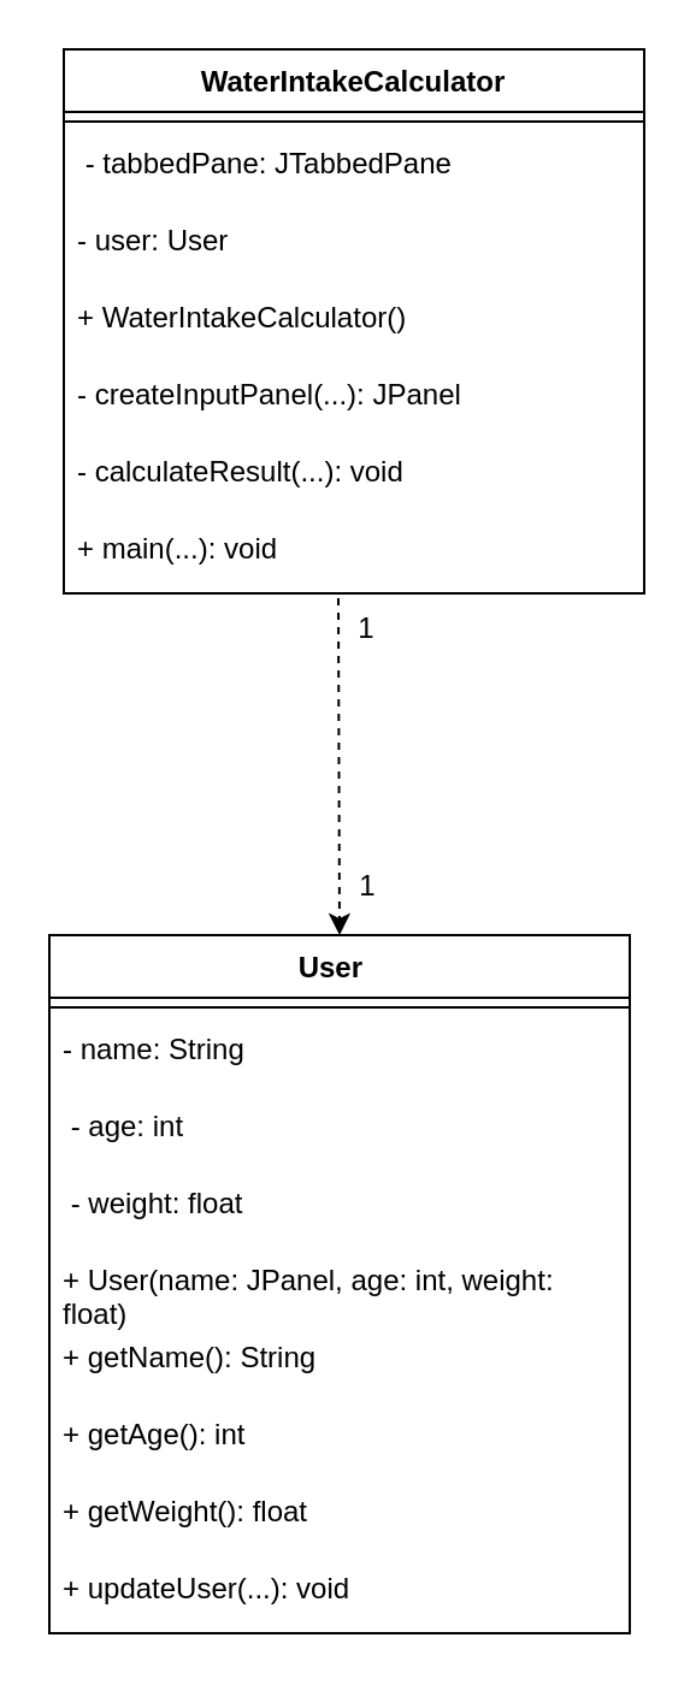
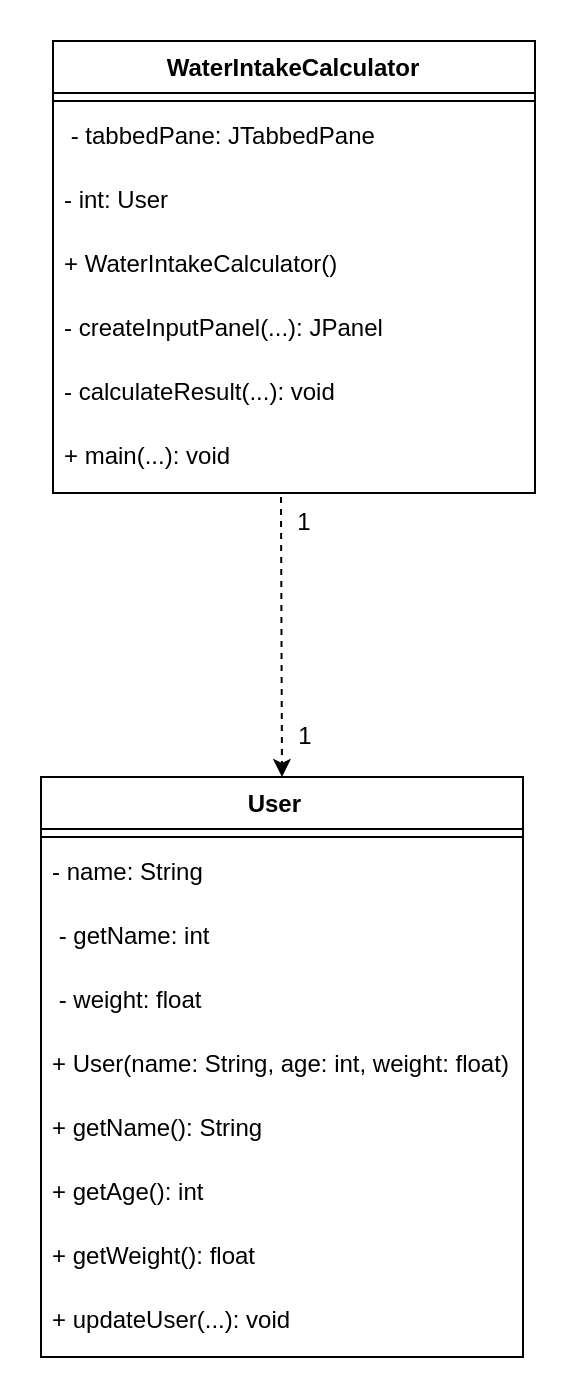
- <mxCell id="5" value="- user: User" style="text;strokeColor=none;fillColor=none;align=left;verticalAlign=top;spacingLeft=4;spacingRight=4;overflow=hidden;rotatable=0;points=[[0,0.5],[1,0.5]];portConstraint=eastwest;whiteSpace=wrap;html=1;" parent="2" vertex="1"><mxGeometry y="66" width="241" height="32" as="geometry" /></mxCell>
+ <mxCell id="5" value="- int: User" style="text;strokeColor=none;fillColor=none;align=left;verticalAlign=top;spacingLeft=4;spacingRight=4;overflow=hidden;rotatable=0;points=[[0,0.5],[1,0.5]];portConstraint=eastwest;whiteSpace=wrap;html=1;" parent="2" vertex="1"><mxGeometry y="66" width="241" height="32" as="geometry" /></mxCell>
- <mxCell id="13" value="&amp;nbsp;- age: int&amp;nbsp; &amp;nbsp; &amp;nbsp;&amp;nbsp;" style="text;strokeColor=none;fillColor=none;align=left;verticalAlign=top;spacingLeft=4;spacingRight=4;overflow=hidden;rotatable=0;points=[[0,0.5],[1,0.5]];portConstraint=eastwest;whiteSpace=wrap;html=1;" parent="10" vertex="1"><mxGeometry y="66" width="241" height="32" as="geometry" /></mxCell>
+ <mxCell id="13" value="&amp;nbsp;- getName: int&amp;nbsp; &amp;nbsp; &amp;nbsp;&amp;nbsp;" style="text;strokeColor=none;fillColor=none;align=left;verticalAlign=top;spacingLeft=4;spacingRight=4;overflow=hidden;rotatable=0;points=[[0,0.5],[1,0.5]];portConstraint=eastwest;whiteSpace=wrap;html=1;" parent="10" vertex="1"><mxGeometry y="66" width="241" height="32" as="geometry" /></mxCell>
- <mxCell id="15" value="+ User(name: JPanel, age: int, weight: float)" style="text;strokeColor=none;fillColor=none;align=left;verticalAlign=top;spacingLeft=4;spacingRight=4;overflow=hidden;rotatable=0;points=[[0,0.5],[1,0.5]];portConstraint=eastwest;whiteSpace=wrap;html=1;" parent="10" vertex="1"><mxGeometry y="130" width="241" height="32" as="geometry" /></mxCell>
+ <mxCell id="15" value="+ User(name: String, age: int, weight: float)" style="text;strokeColor=none;fillColor=none;align=left;verticalAlign=top;spacingLeft=4;spacingRight=4;overflow=hidden;rotatable=0;points=[[0,0.5],[1,0.5]];portConstraint=eastwest;whiteSpace=wrap;html=1;" parent="10" vertex="1"><mxGeometry y="130" width="241" height="32" as="geometry" /></mxCell>
